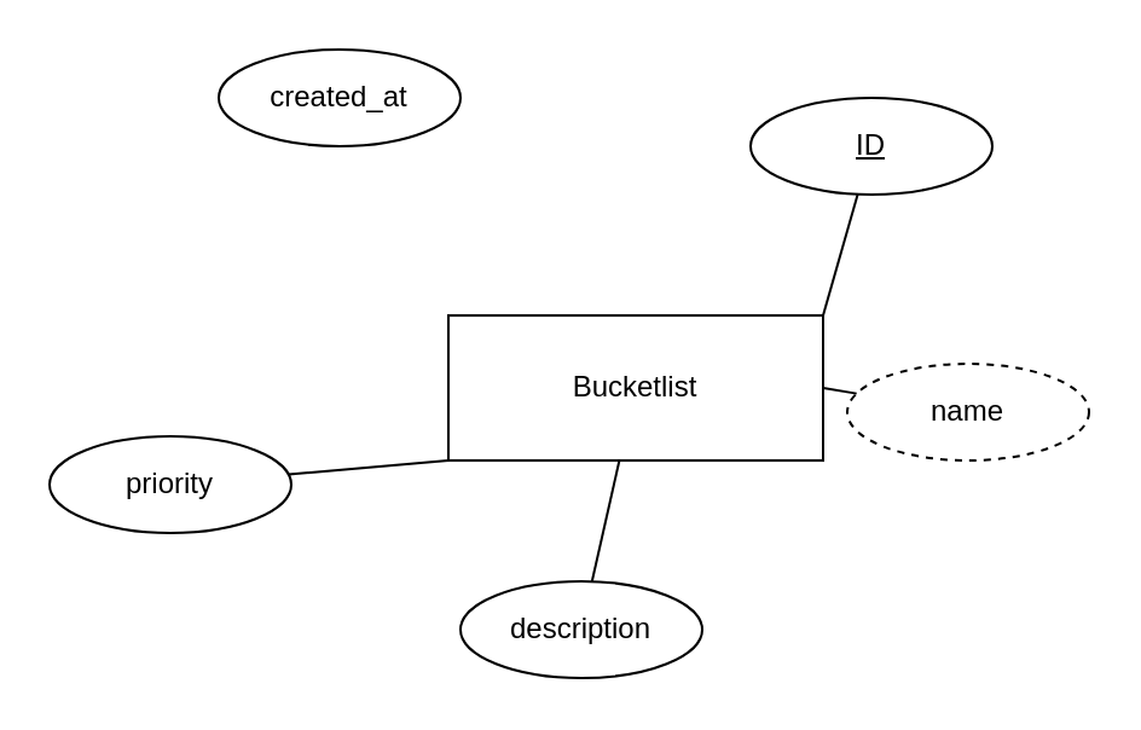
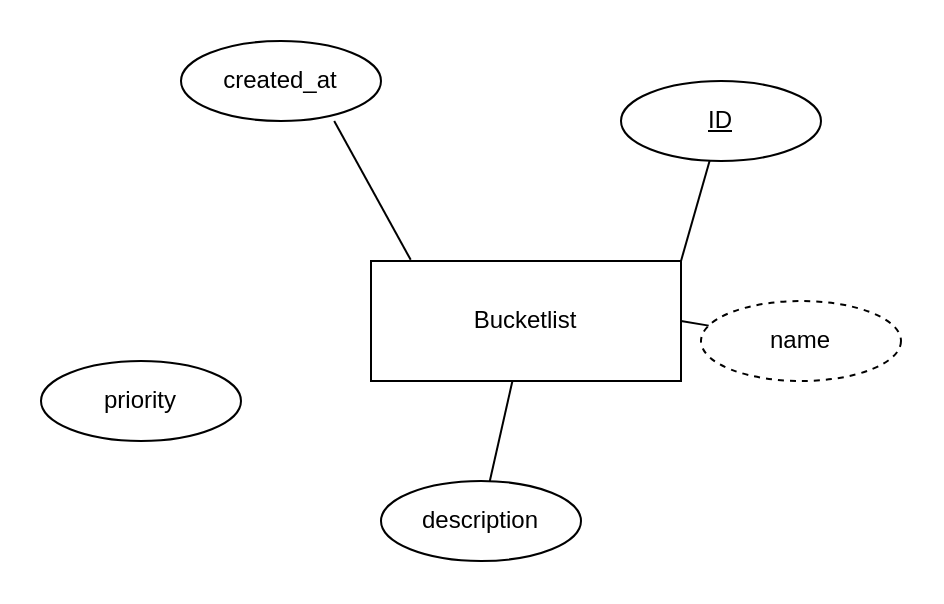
+ <mxCell id="12" value="" style="endArrow=none;html=1;rounded=0;exitX=0.766;exitY=1;exitDx=0;exitDy=0;exitPerimeter=0;entryX=0.128;entryY=-0.01;entryDx=0;entryDy=0;entryPerimeter=0;" edge="1" parent="1" source="7" target="2"><mxGeometry relative="1" as="geometry"><mxPoint x="200" y="200" as="sourcePoint" /><mxPoint x="360" y="200" as="targetPoint" /></mxGeometry></mxCell>
- <mxCell id="8" value="" style="endArrow=none;html=1;rounded=0;entryX=0;entryY=1;entryDx=0;entryDy=0;" edge="1" parent="1" source="6" target="2"><mxGeometry relative="1" as="geometry"><mxPoint x="200" y="200" as="sourcePoint" /><mxPoint x="360" y="200" as="targetPoint" /></mxGeometry></mxCell>
